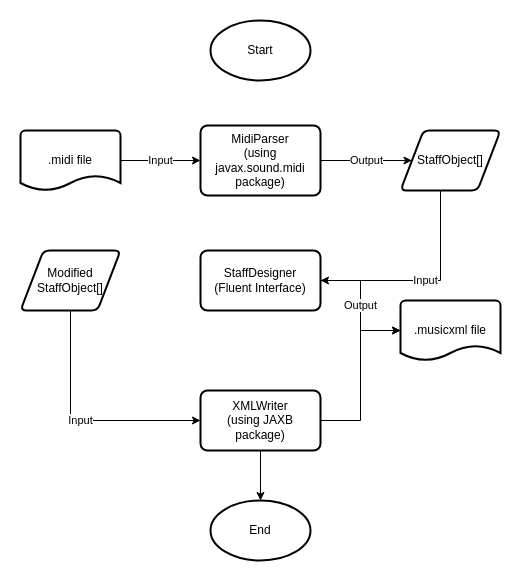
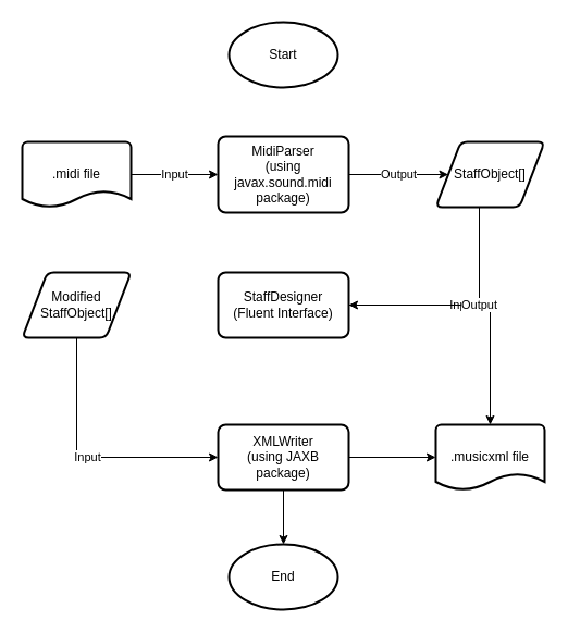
- <mxCell id="16" value=".musicxml file" style="strokeWidth=2;html=1;shape=mxgraph.flowchart.document2;whiteSpace=wrap;size=0.25;" parent="1" vertex="1"><mxGeometry x="400" y="300" width="100" height="60" as="geometry" /></mxCell>
+ <mxCell id="16" value=".musicxml file" style="strokeWidth=2;html=1;shape=mxgraph.flowchart.document2;whiteSpace=wrap;size=0.25;" parent="1" vertex="1"><mxGeometry x="400" y="390" width="100" height="60" as="geometry" /></mxCell>
